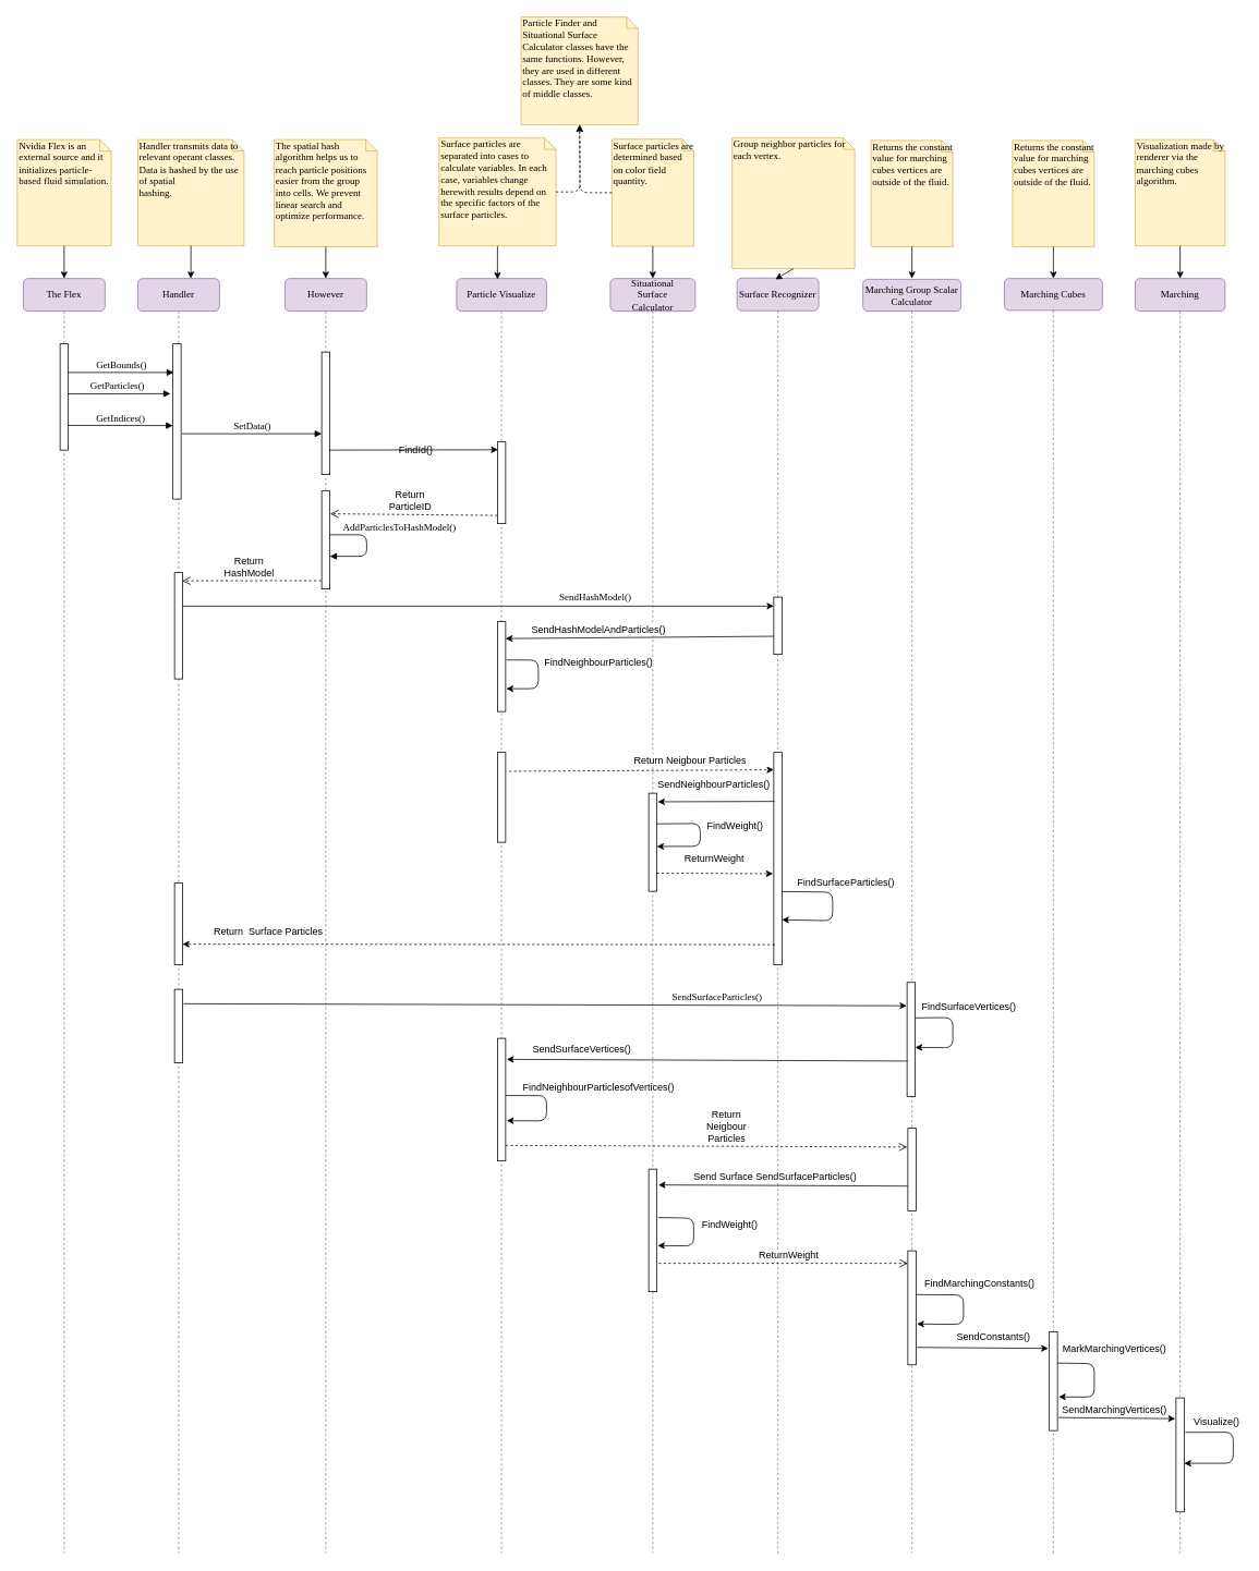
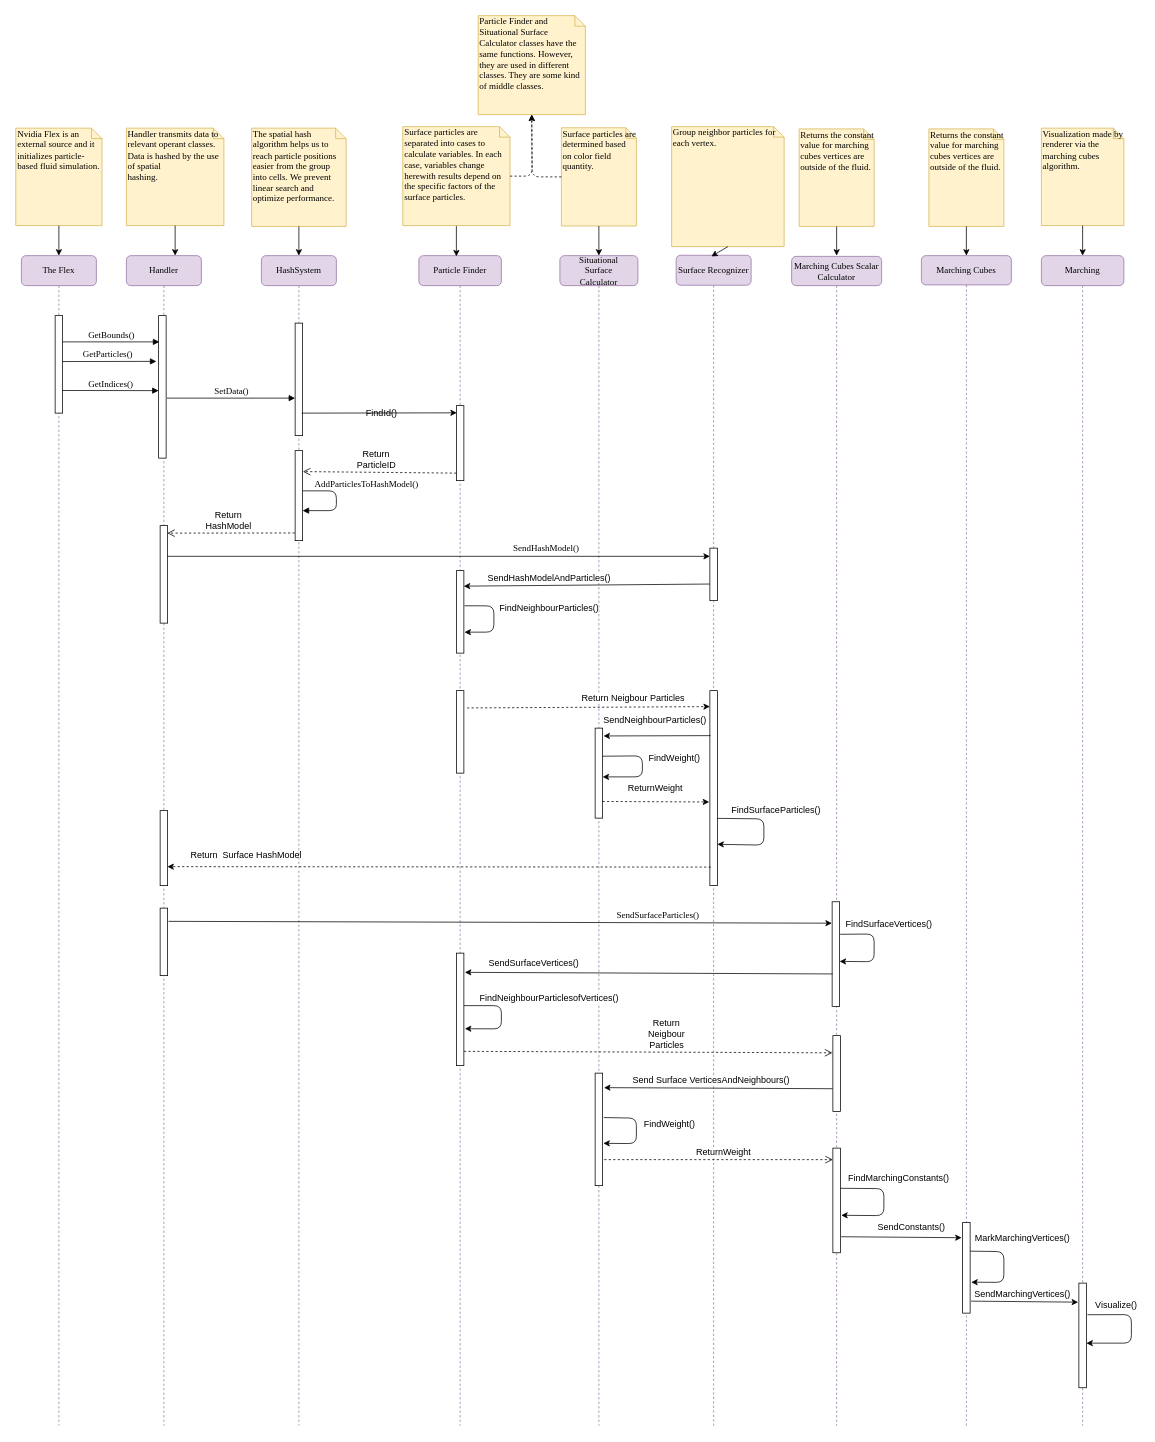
- <mxCell id="37" value="However" style="shape=umlLifeline;perimeter=lifelinePerimeter;whiteSpace=wrap;html=1;container=1;collapsible=0;recursiveResize=0;outlineConnect=0;rounded=1;shadow=0;comic=0;labelBackgroundColor=none;strokeColor=#9673a6;strokeWidth=1;fillColor=#e1d5e7;fontFamily=Verdana;fontSize=12;align=center;" parent="1" vertex="1"><mxGeometry x="348" y="340" width="100" height="1560" as="geometry" /></mxCell>
+ <mxCell id="37" value="HashSystem" style="shape=umlLifeline;perimeter=lifelinePerimeter;whiteSpace=wrap;html=1;container=1;collapsible=0;recursiveResize=0;outlineConnect=0;rounded=1;shadow=0;comic=0;labelBackgroundColor=none;strokeColor=#9673a6;strokeWidth=1;fillColor=#e1d5e7;fontFamily=Verdana;fontSize=12;align=center;" parent="1" vertex="1"><mxGeometry x="348" y="340" width="100" height="1560" as="geometry" /></mxCell>
- <mxCell id="44" value="Particle Visualize" style="shape=umlLifeline;perimeter=lifelinePerimeter;whiteSpace=wrap;html=1;container=1;collapsible=0;recursiveResize=0;outlineConnect=0;rounded=1;shadow=0;comic=0;labelBackgroundColor=none;strokeColor=#9673a6;strokeWidth=1;fillColor=#e1d5e7;fontFamily=Verdana;fontSize=12;align=center;size=40;" parent="1" vertex="1"><mxGeometry x="558" y="340" width="110" height="1560" as="geometry" /></mxCell>
+ <mxCell id="44" value="Particle Finder" style="shape=umlLifeline;perimeter=lifelinePerimeter;whiteSpace=wrap;html=1;container=1;collapsible=0;recursiveResize=0;outlineConnect=0;rounded=1;shadow=0;comic=0;labelBackgroundColor=none;strokeColor=#9673a6;strokeWidth=1;fillColor=#e1d5e7;fontFamily=Verdana;fontSize=12;align=center;size=40;" parent="1" vertex="1"><mxGeometry x="558" y="340" width="110" height="1560" as="geometry" /></mxCell>
- <mxCell id="52" value="Marching Group Scalar Calculator" style="shape=umlLifeline;perimeter=lifelinePerimeter;whiteSpace=wrap;html=1;container=1;collapsible=0;recursiveResize=0;outlineConnect=0;rounded=1;shadow=0;comic=0;labelBackgroundColor=none;strokeColor=#9673a6;strokeWidth=1;fillColor=#e1d5e7;fontFamily=Verdana;fontSize=12;align=center;size=39;" parent="1" vertex="1"><mxGeometry x="1055" y="341" width="120" height="1559" as="geometry" /></mxCell>
+ <mxCell id="52" value="Marching Cubes Scalar Calculator" style="shape=umlLifeline;perimeter=lifelinePerimeter;whiteSpace=wrap;html=1;container=1;collapsible=0;recursiveResize=0;outlineConnect=0;rounded=1;shadow=0;comic=0;labelBackgroundColor=none;strokeColor=#9673a6;strokeWidth=1;fillColor=#e1d5e7;fontFamily=Verdana;fontSize=12;align=center;size=39;" parent="1" vertex="1"><mxGeometry x="1055" y="341" width="120" height="1559" as="geometry" /></mxCell>
- <mxCell id="65" value="Return&amp;nbsp; Surface Particles" style="text;html=1;strokeColor=none;fillColor=none;align=center;verticalAlign=middle;whiteSpace=wrap;rounded=0;fontStyle=0" parent="1" vertex="1"><mxGeometry x="238" y="1130" width="180" height="20" as="geometry" /></mxCell>
+ <mxCell id="65" value="Return&amp;nbsp; Surface HashModel" style="text;html=1;strokeColor=none;fillColor=none;align=center;verticalAlign=middle;whiteSpace=wrap;rounded=0;fontStyle=0" parent="1" vertex="1"><mxGeometry x="238" y="1130" width="180" height="20" as="geometry" /></mxCell>
- <mxCell id="90" value="&lt;span style=&quot;white-space: nowrap ; background-color: rgb(255 , 255 , 255)&quot;&gt;Send Surface SendSurfaceParticles()&lt;/span&gt;" style="text;html=1;strokeColor=none;fillColor=none;align=center;verticalAlign=middle;whiteSpace=wrap;rounded=0;" parent="1" vertex="1"><mxGeometry x="836" y="1430" width="224" height="20" as="geometry" /></mxCell>
+ <mxCell id="90" value="&lt;span style=&quot;white-space: nowrap ; background-color: rgb(255 , 255 , 255)&quot;&gt;Send Surface VerticesAndNeighbours()&lt;/span&gt;" style="text;html=1;strokeColor=none;fillColor=none;align=center;verticalAlign=middle;whiteSpace=wrap;rounded=0;" parent="1" vertex="1"><mxGeometry x="836" y="1430" width="224" height="20" as="geometry" /></mxCell>
